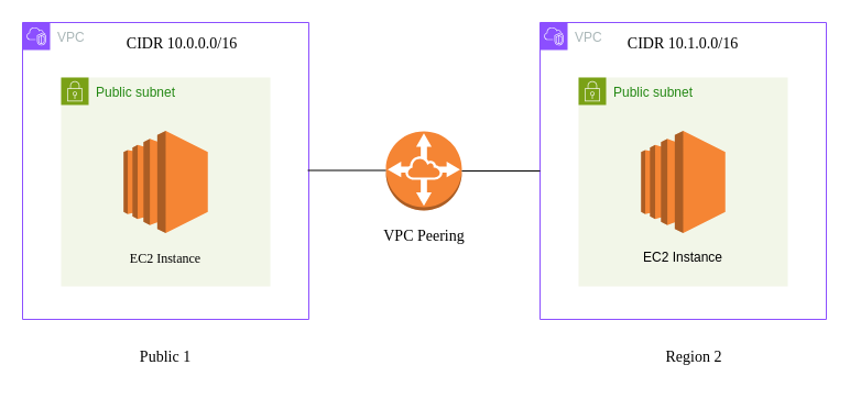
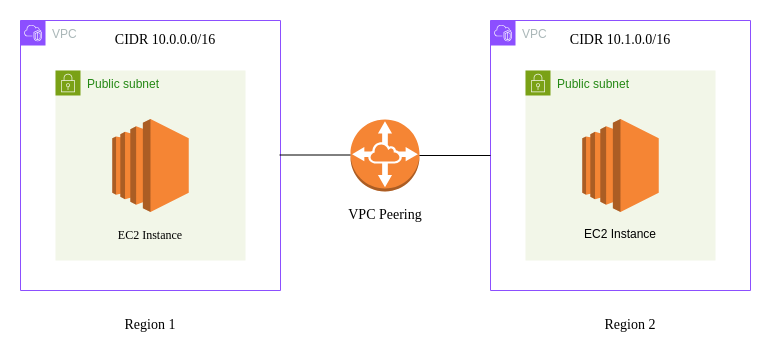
- <mxCell id="16" value="&lt;font face=&quot;Comic Sans MS&quot;&gt;&lt;span style=&quot;font-size: 14px;&quot;&gt;Public 1&lt;/span&gt;&lt;/font&gt;" style="text;html=1;align=center;verticalAlign=middle;whiteSpace=wrap;rounded=0;" parent="1" vertex="1"><mxGeometry x="120" y="310" width="60" height="30" as="geometry" /></mxCell>
+ <mxCell id="16" value="&lt;font face=&quot;Comic Sans MS&quot;&gt;&lt;span style=&quot;font-size: 14px;&quot;&gt;Region 1&lt;/span&gt;&lt;/font&gt;" style="text;html=1;align=center;verticalAlign=middle;whiteSpace=wrap;rounded=0;" parent="1" vertex="1"><mxGeometry x="120" y="310" width="60" height="30" as="geometry" /></mxCell>
